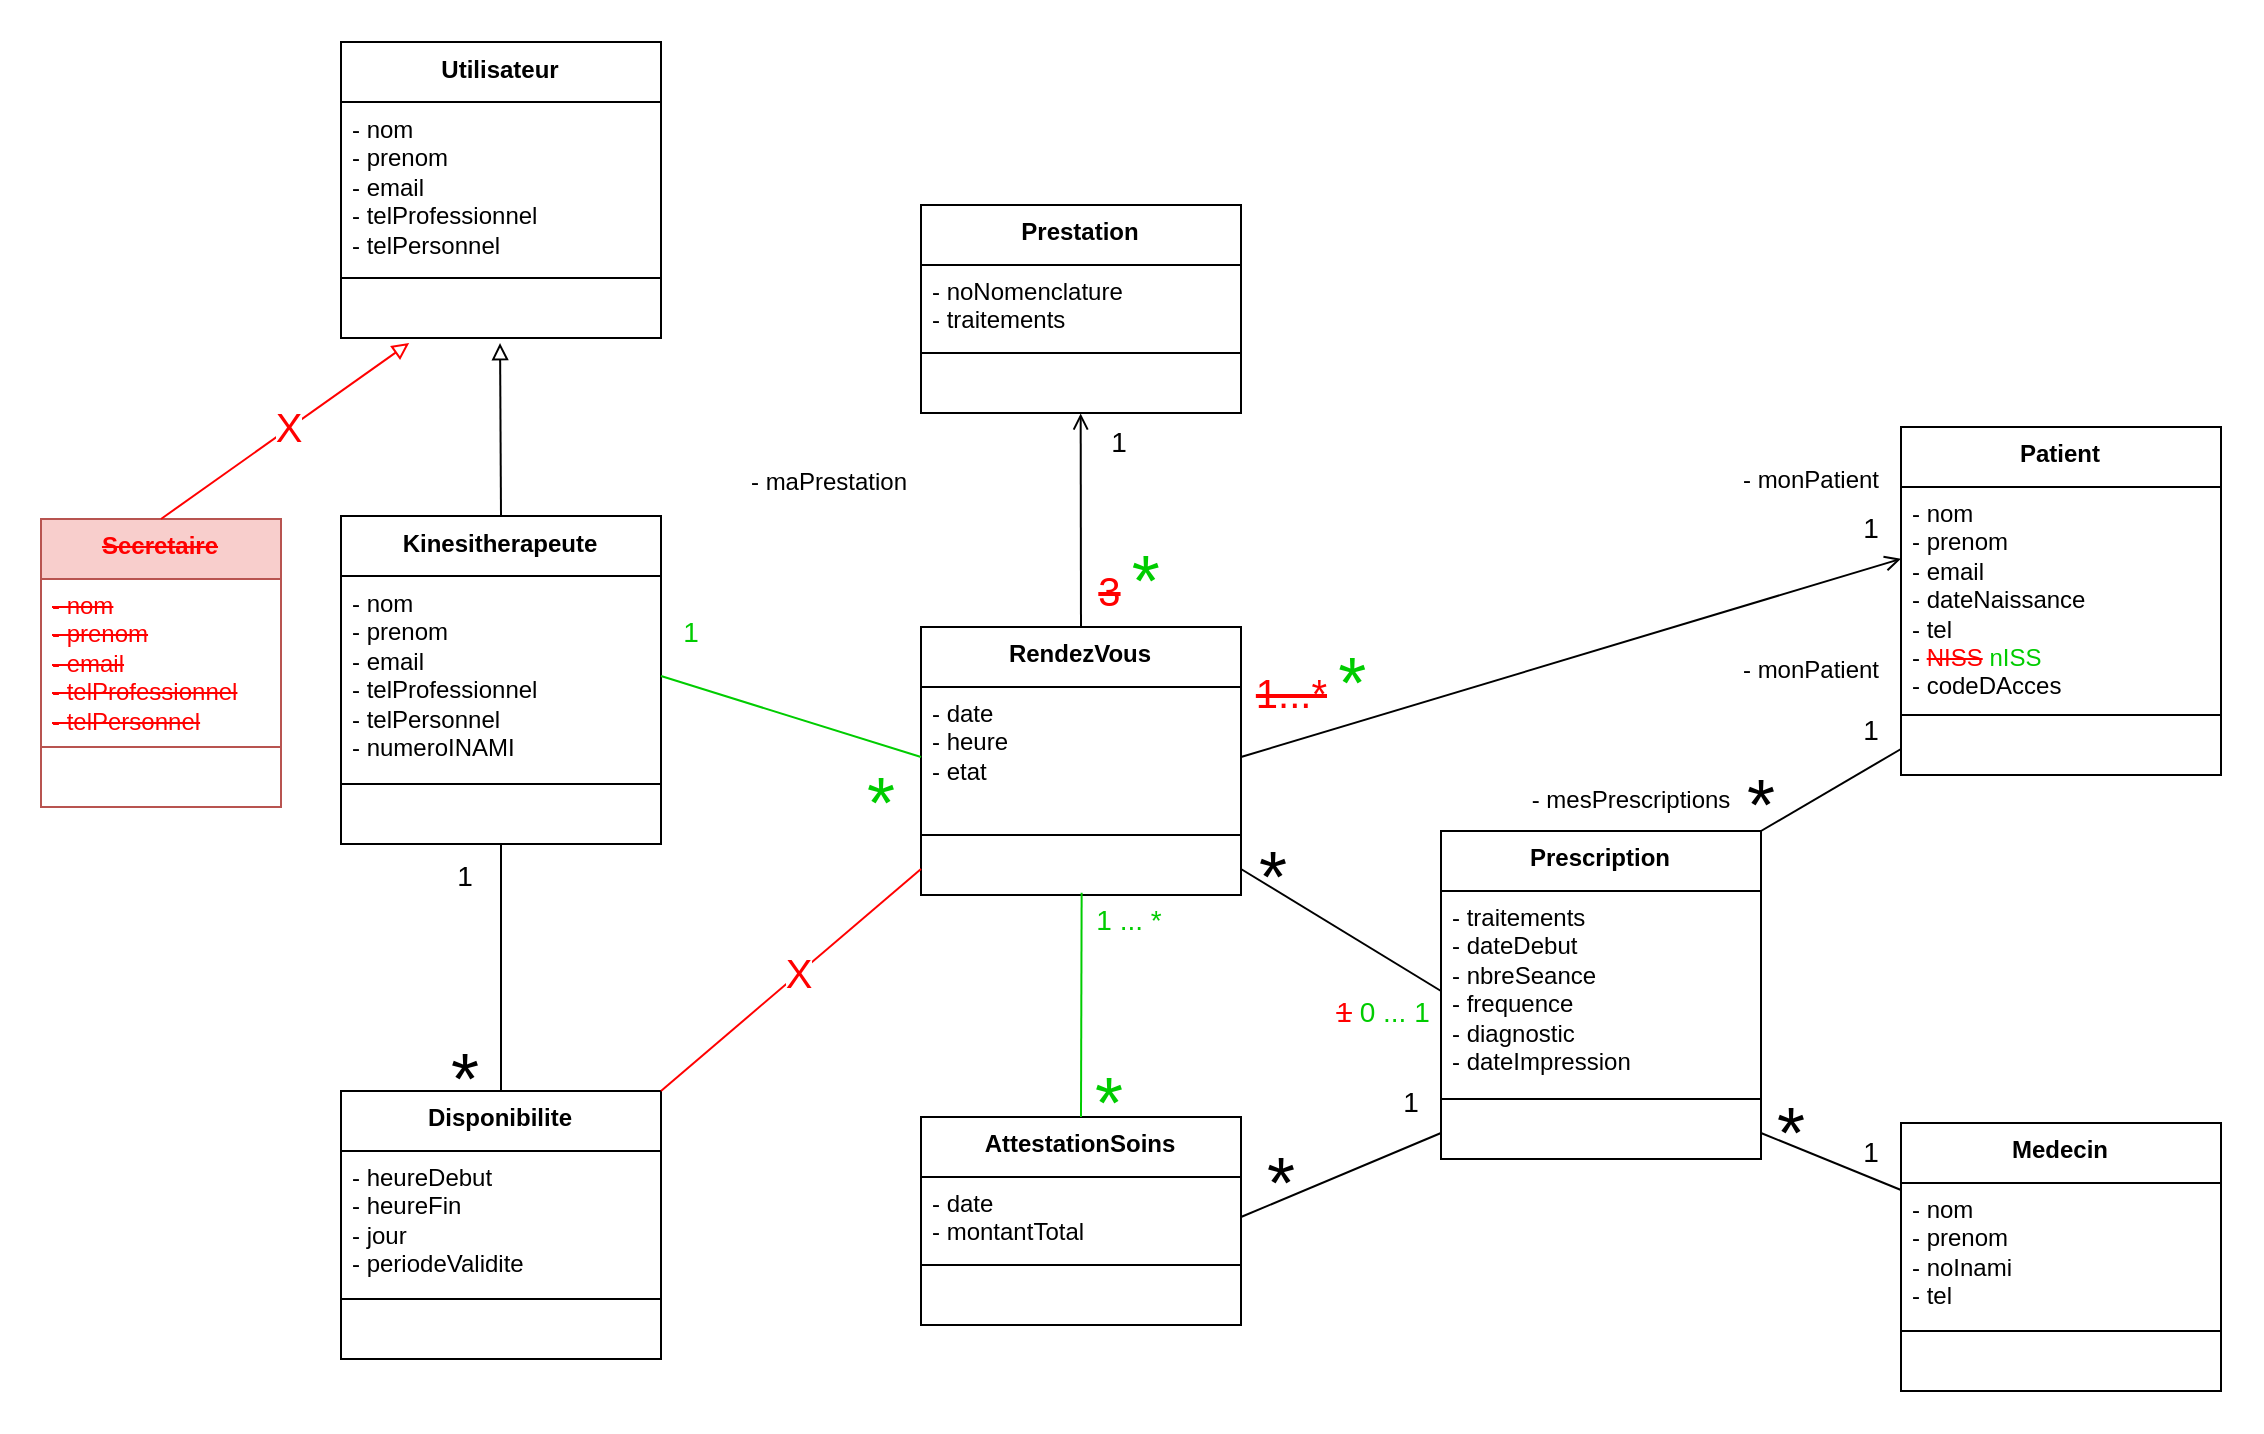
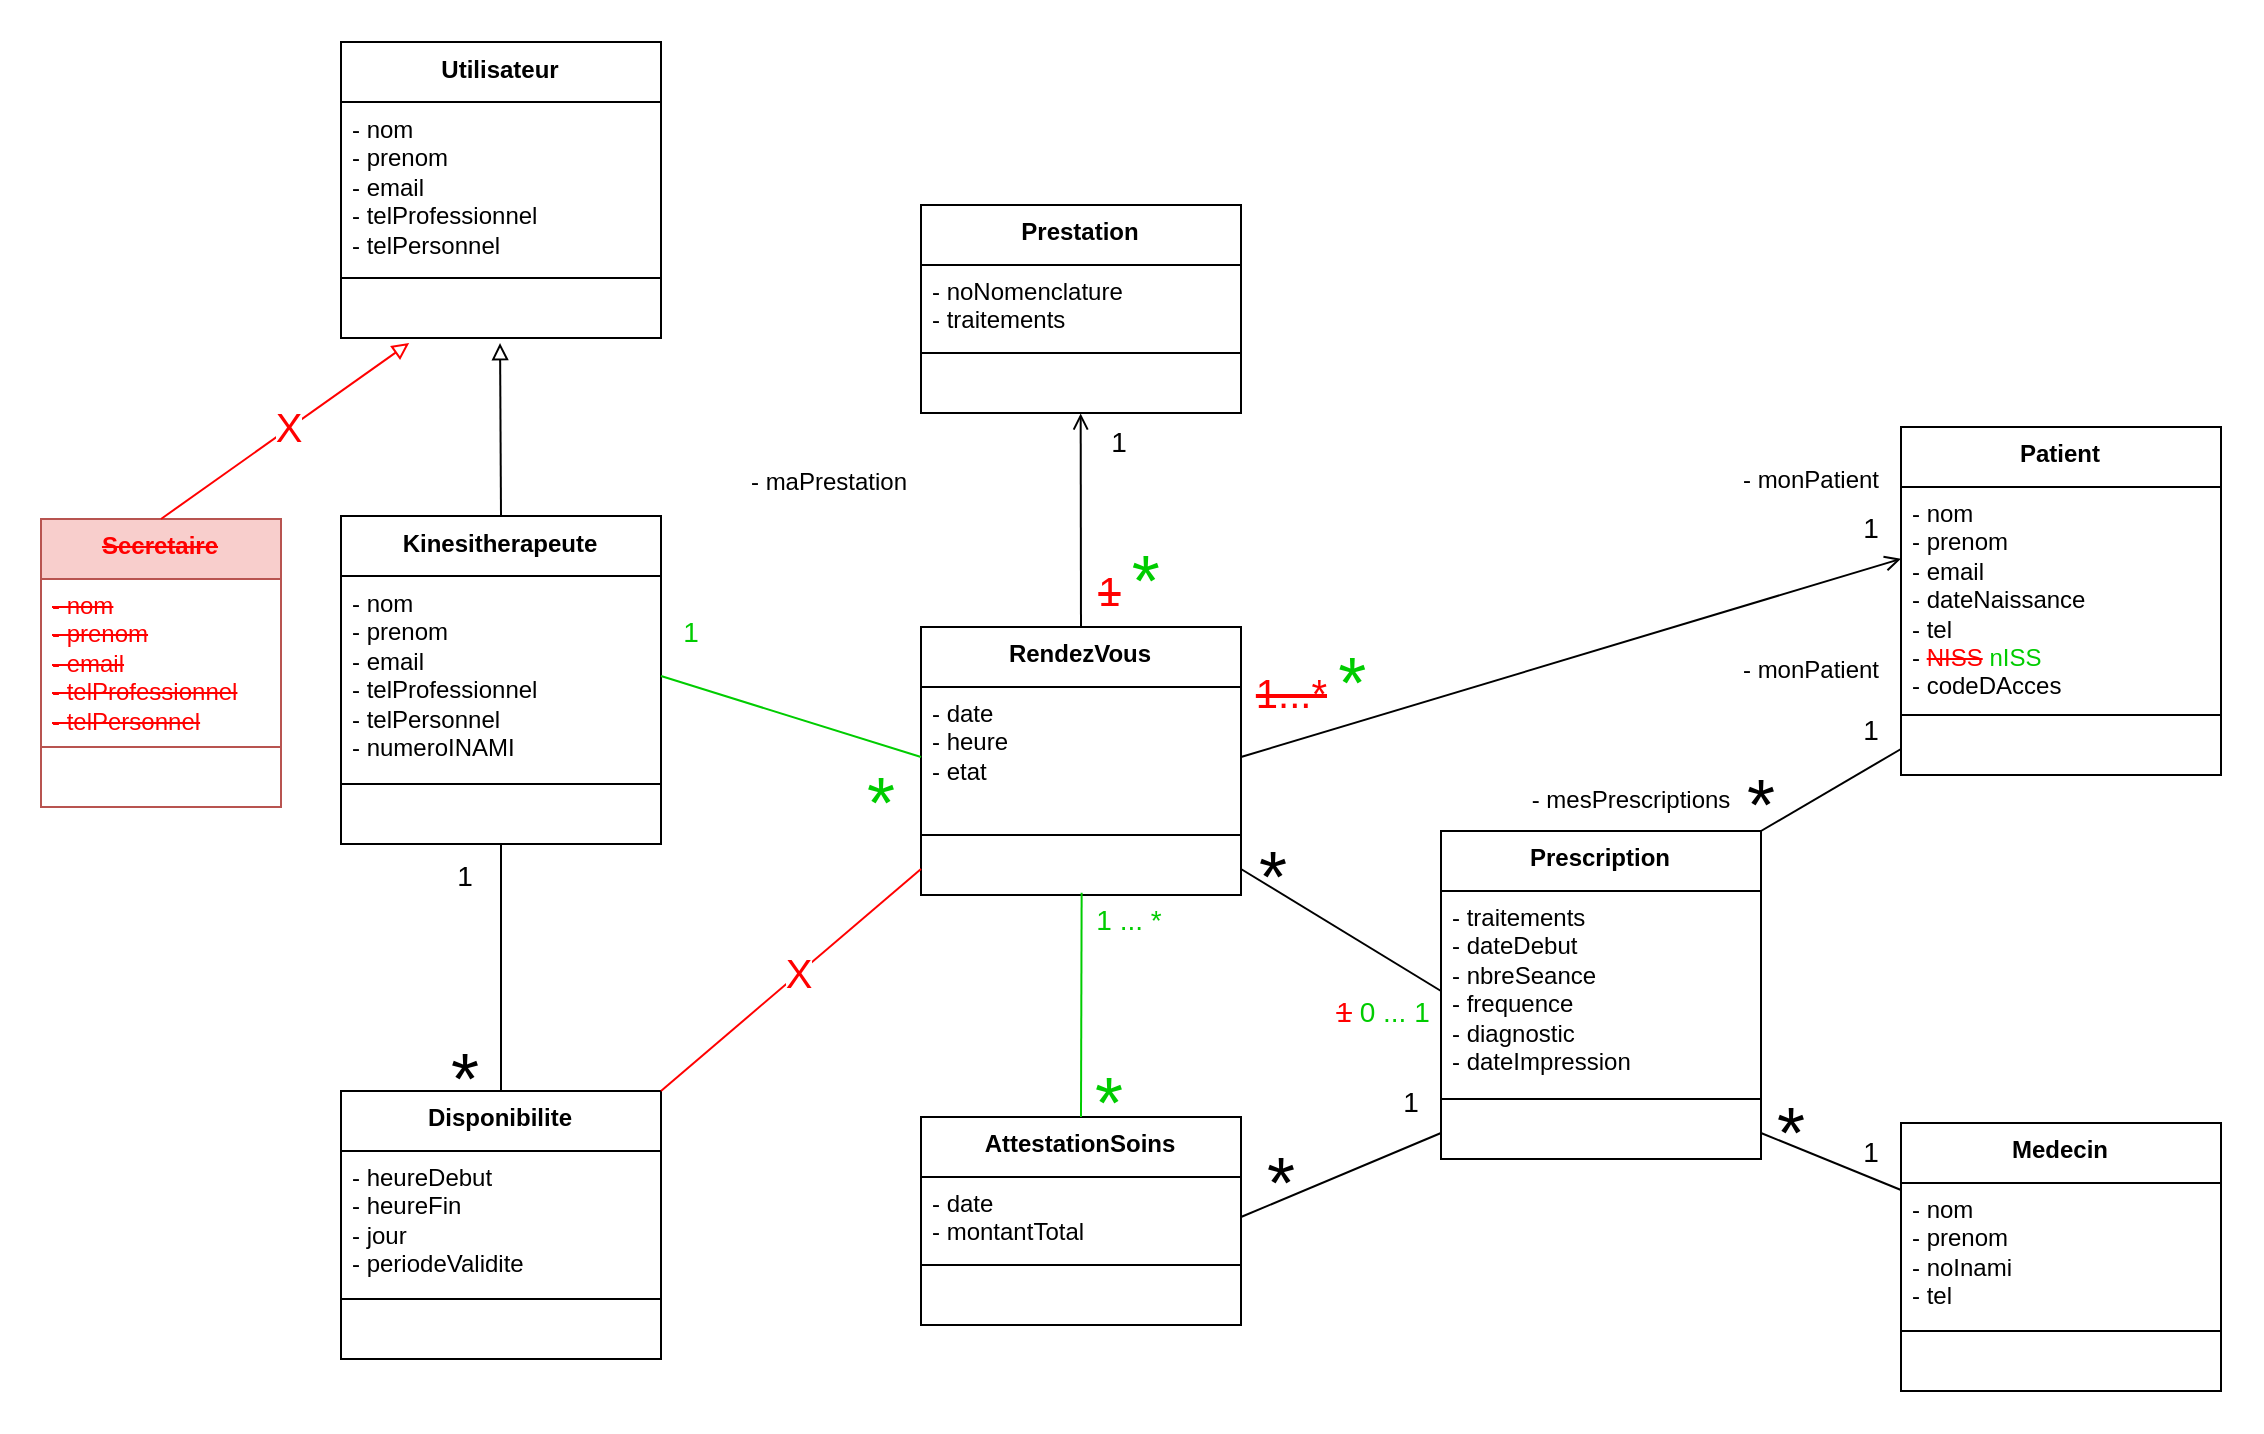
- <mxCell id="65" value="&lt;font style=&quot;font-size: 20px;&quot;&gt;&lt;strike style=&quot;color: rgb(255, 0, 0);&quot;&gt;3&lt;/strike&gt;&amp;nbsp;&lt;/font&gt;&lt;font color=&quot;#00cc00&quot; style=&quot;font-size: 36px;&quot;&gt;*&lt;/font&gt;" style="text;html=1;align=center;verticalAlign=middle;resizable=0;points=[];autosize=1;strokeColor=none;fillColor=none;" parent="1" vertex="1"><mxGeometry x="539" y="260" width="50" height="60" as="geometry" /></mxCell>
+ <mxCell id="65" value="&lt;font style=&quot;font-size: 20px;&quot;&gt;&lt;strike style=&quot;color: rgb(255, 0, 0);&quot;&gt;1&lt;/strike&gt;&amp;nbsp;&lt;/font&gt;&lt;font color=&quot;#00cc00&quot; style=&quot;font-size: 36px;&quot;&gt;*&lt;/font&gt;" style="text;html=1;align=center;verticalAlign=middle;resizable=0;points=[];autosize=1;strokeColor=none;fillColor=none;" parent="1" vertex="1"><mxGeometry x="539" y="260" width="50" height="60" as="geometry" /></mxCell>
